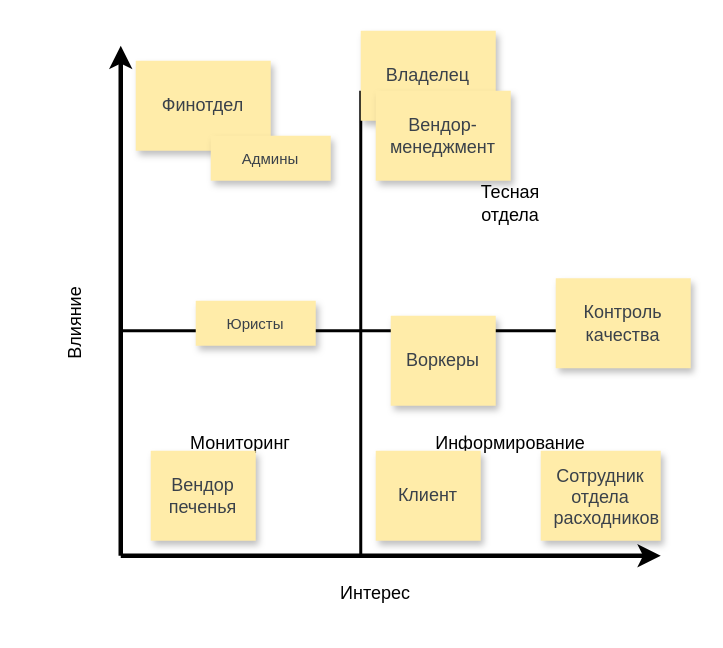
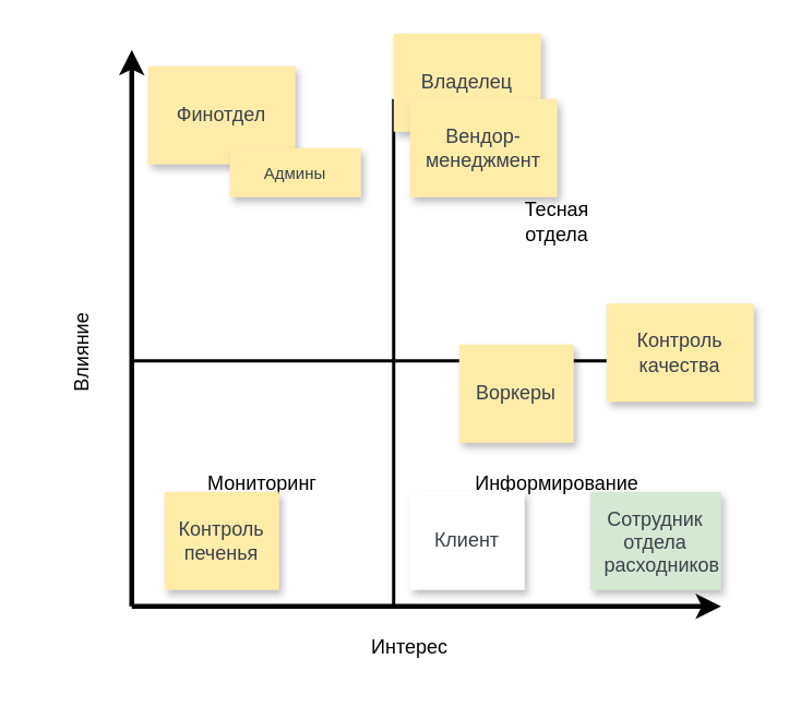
- <mxCell id="20" value="Юристы" style="html=1;overflow=block;blockSpacing=1;whiteSpace=wrap;shadow=1;fontSize=10;fontColor=#3a414a;spacing=9;strokeColor=none;strokeOpacity=100;fillColor=#FFECA9;strokeWidth=0;lucidId=poOMKIs.5_XG;" vertex="1" parent="1"><mxGeometry x="130" y="200" width="80" height="30" as="geometry" /></mxCell>
- <mxCell id="16" value="Воркеры" style="html=1;overflow=block;blockSpacing=1;whiteSpace=wrap;shadow=1;fontSize=12;fontColor=#3a414a;spacing=9;strokeColor=none;strokeOpacity=100;fillColor=#FFECA9;strokeWidth=0;lucidId=poOMKIs.5_XG;" parent="1" vertex="1"><mxGeometry x="260" y="210" width="70" height="60" as="geometry" /></mxCell>
+ <mxCell id="16" value="Воркеры" style="html=1;overflow=block;blockSpacing=1;whiteSpace=wrap;shadow=1;fontSize=12;fontColor=#3a414a;spacing=9;strokeColor=none;strokeOpacity=100;fillColor=#FFECA9;strokeWidth=0;lucidId=poOMKIs.5_XG;" parent="1" vertex="1"><mxGeometry x="280" y="210" width="70" height="60" as="geometry" /></mxCell>
- <mxCell id="14" value="Вендор печенья" style="html=1;overflow=block;blockSpacing=1;whiteSpace=wrap;shadow=1;fontSize=12;fontColor=#3a414a;spacing=9;strokeColor=none;strokeOpacity=100;fillColor=#FFECA9;strokeWidth=0;lucidId=poOMKIs.5_XG;" parent="1" vertex="1"><mxGeometry x="100" y="300" width="70" height="60" as="geometry" /></mxCell>
+ <mxCell id="14" value="Контроль печенья" style="html=1;overflow=block;blockSpacing=1;whiteSpace=wrap;shadow=1;fontSize=12;fontColor=#3a414a;spacing=9;strokeColor=none;strokeOpacity=100;fillColor=#FFECA9;strokeWidth=0;lucidId=poOMKIs.5_XG;" parent="1" vertex="1"><mxGeometry x="100" y="300" width="70" height="60" as="geometry" /></mxCell>
- <mxCell id="11" value="Клиент" style="html=1;overflow=block;blockSpacing=1;whiteSpace=wrap;shadow=1;fontSize=12;fontColor=#3a414a;spacing=9;strokeColor=none;strokeOpacity=100;fillColor=#FFECA9;strokeWidth=0;lucidId=poOMKIs.5_XG;" parent="1" vertex="1"><mxGeometry x="250" y="300" width="70" height="60" as="geometry" /></mxCell>
+ <mxCell id="11" value="Клиент" style="html=1;overflow=block;blockSpacing=1;whiteSpace=wrap;shadow=1;fontSize=12;fontColor=#3a414a;spacing=9;strokeColor=none;strokeOpacity=100;fillColor=#ffffff;strokeWidth=0;lucidId=poOMKIs.5_XG;" parent="1" vertex="1"><mxGeometry x="250" y="300" width="70" height="60" as="geometry" /></mxCell>
- <mxCell id="12" value="Сотрудник отдела расходников" style="html=1;overflow=block;blockSpacing=1;whiteSpace=wrap;shadow=1;fontSize=12;fontColor=#3a414a;spacing=9;strokeColor=none;strokeOpacity=100;fillColor=#FFECA9;strokeWidth=0;lucidId=IsOMc4fZZYhW;" parent="1" vertex="1"><mxGeometry x="360" y="300" width="80" height="60" as="geometry" /></mxCell>
+ <mxCell id="12" value="Сотрудник отдела расходников" style="html=1;overflow=block;blockSpacing=1;whiteSpace=wrap;shadow=1;fontSize=12;fontColor=#3a414a;spacing=9;strokeColor=none;strokeOpacity=100;fillColor=#d5e8d4;strokeWidth=0;lucidId=IsOMc4fZZYhW;" parent="1" vertex="1"><mxGeometry x="360" y="300" width="80" height="60" as="geometry" /></mxCell>
